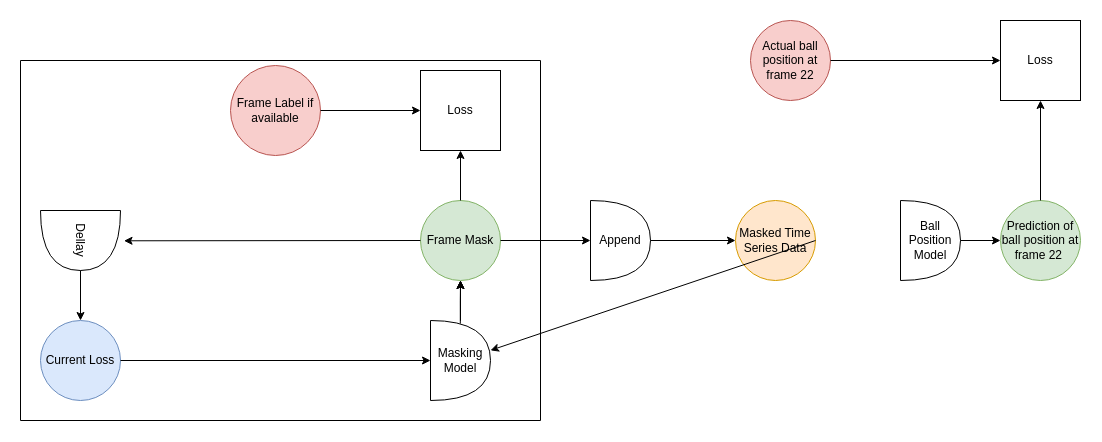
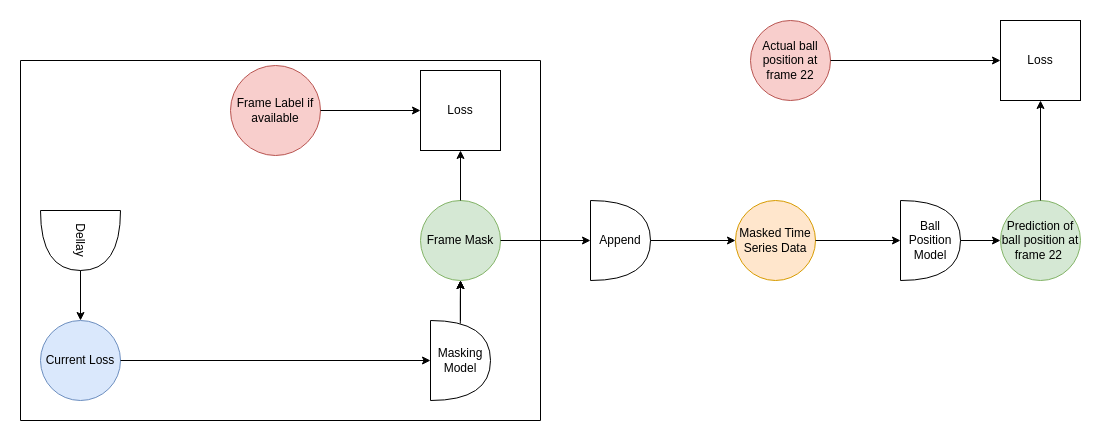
- <mxCell id="16" value="" style="endArrow=classic;html=1;rounded=0;exitX=0;exitY=0.5;exitDx=0;exitDy=0;entryX=0.505;entryY=-0.044;entryDx=0;entryDy=0;entryPerimeter=0;" edge="1" parent="2" source="7" target="10"><mxGeometry width="50" height="50" relative="1" as="geometry"><mxPoint x="700" y="140" as="sourcePoint" /><mxPoint x="750" y="90" as="targetPoint" /></mxGeometry></mxCell>
- <mxCell id="22" value="" style="endArrow=classic;html=1;rounded=0;exitX=1;exitY=0.5;exitDx=0;exitDy=0;" edge="1" parent="1" source="19" target="6"><mxGeometry width="50" height="50" relative="1" as="geometry"><mxPoint x="690" y="200" as="sourcePoint" /><mxPoint x="740" y="150" as="targetPoint" /></mxGeometry></mxCell>
+ <mxCell id="22" value="" style="endArrow=classic;html=1;rounded=0;exitX=1;exitY=0.5;exitDx=0;exitDy=0;entryX=0;entryY=0.5;entryDx=0;entryDy=0;entryPerimeter=0;" edge="1" parent="1" source="19" target="21"><mxGeometry width="50" height="50" relative="1" as="geometry"><mxPoint x="690" y="200" as="sourcePoint" /><mxPoint x="740" y="150" as="targetPoint" /></mxGeometry></mxCell>
